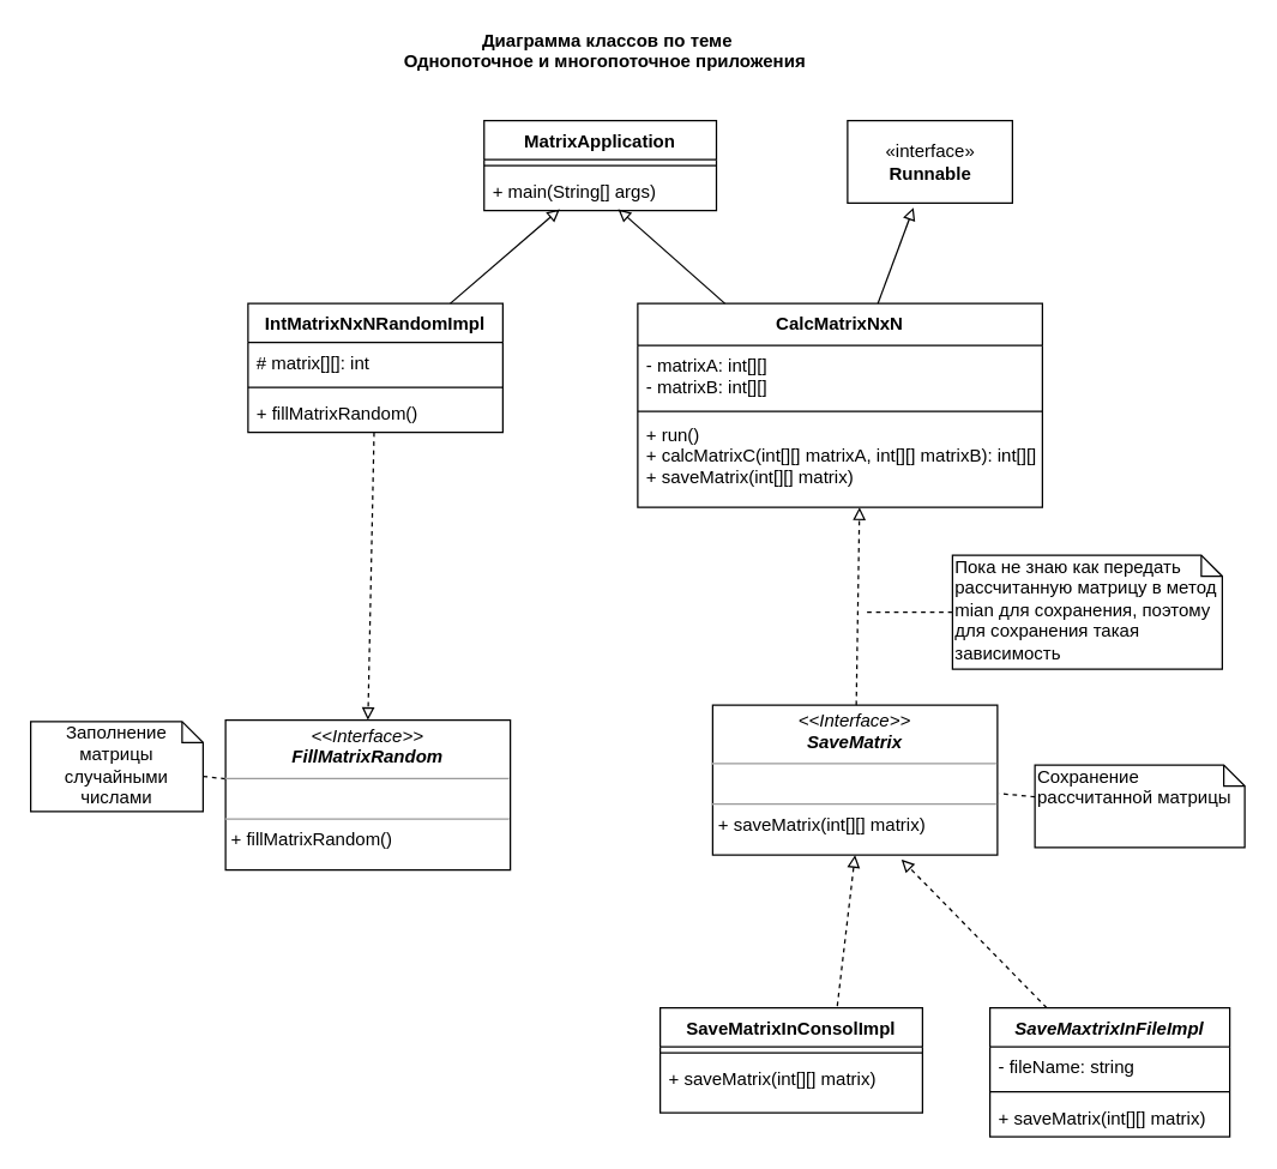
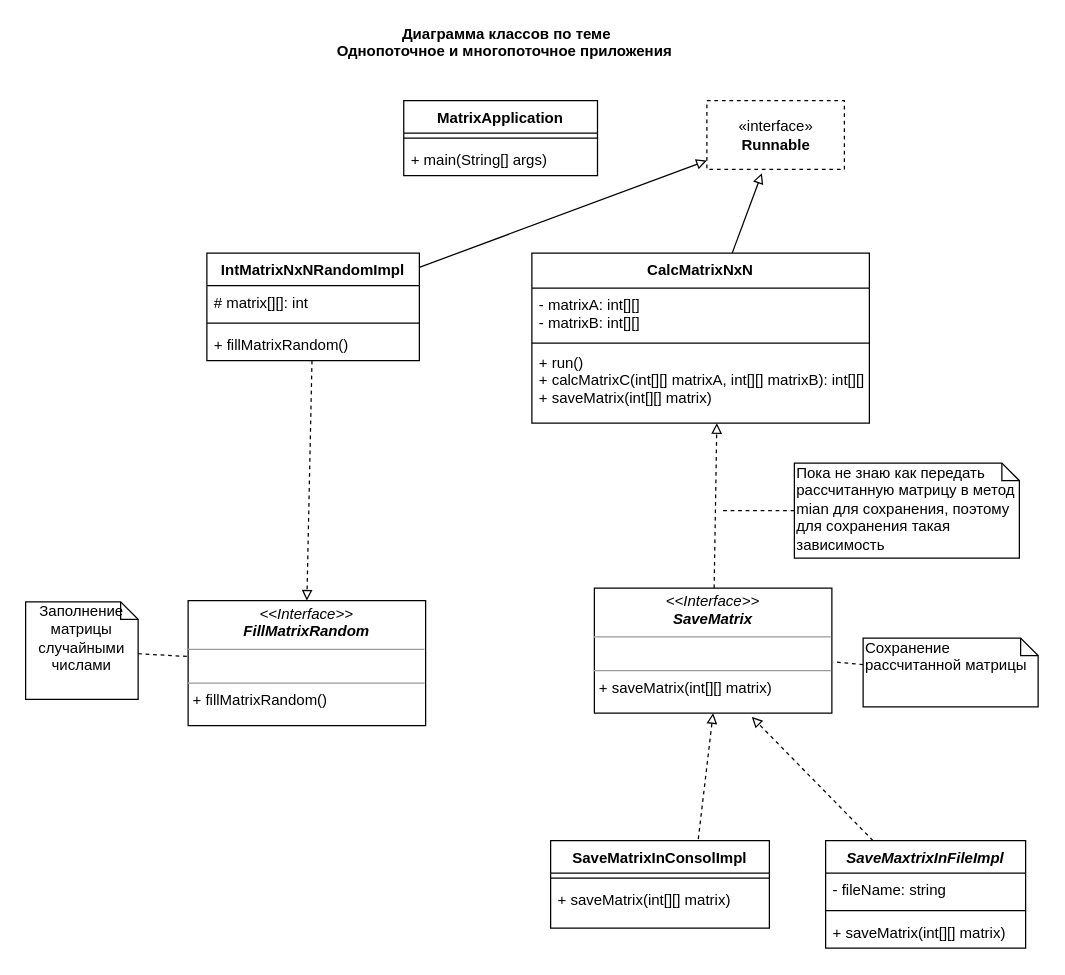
- <mxCell id="26" value="«interface»&lt;br&gt;&lt;b&gt;Runnable&lt;/b&gt;" style="html=1;fillColor=none;fontFamily=Helvetica;fontColor=#000000;" vertex="1" parent="1"><mxGeometry x="565" y="80" width="110" height="55" as="geometry" /></mxCell>
+ <mxCell id="26" value="«interface»&lt;br&gt;&lt;b&gt;Runnable&lt;/b&gt;" style="html=1;fillColor=none;fontFamily=Helvetica;fontColor=#000000;dashed=1;" vertex="1" parent="1"><mxGeometry x="565" y="80" width="110" height="55" as="geometry" /></mxCell>
- <mxCell id="15" value="" style="edgeStyle=none;rounded=0;orthogonalLoop=1;jettySize=auto;html=1;endArrow=block;endFill=0;fontFamily=Helvetica;fontColor=#000000;entryX=0.326;entryY=0.962;entryDx=0;entryDy=0;entryPerimeter=0;" edge="1" parent="1" source="16" target="31"><mxGeometry relative="1" as="geometry"><mxPoint x="290" y="330" as="targetPoint" /></mxGeometry></mxCell>
+ <mxCell id="15" value="" style="edgeStyle=none;rounded=0;orthogonalLoop=1;jettySize=auto;html=1;endArrow=block;endFill=0;fontFamily=Helvetica;fontColor=#000000;" edge="1" parent="1" source="16" target="26"><mxGeometry relative="1" as="geometry"><mxPoint x="290" y="330" as="targetPoint" /></mxGeometry></mxCell>
- <mxCell id="21" value="" style="edgeStyle=none;rounded=0;orthogonalLoop=1;jettySize=auto;html=1;endArrow=block;endFill=0;fontFamily=Helvetica;fontColor=#000000;entryX=0.577;entryY=0.962;entryDx=0;entryDy=0;entryPerimeter=0;" edge="1" parent="1" source="22" target="31"><mxGeometry relative="1" as="geometry"><mxPoint x="510" y="132" as="targetPoint" /></mxGeometry></mxCell>
- <mxCell id="8" value="&lt;div&gt;&lt;span&gt;Заполнение матрицы случайными числами&lt;/span&gt;&lt;/div&gt;" style="shape=note;whiteSpace=wrap;html=1;size=14;verticalAlign=top;align=center;spacingTop=-6;fillColor=none;fontFamily=Helvetica;fontColor=#000000;" vertex="1" parent="1"><mxGeometry x="20" y="481" width="115" height="60" as="geometry" /></mxCell>
+ <mxCell id="8" value="&lt;div&gt;&lt;span&gt;Заполнение матрицы случайными числами&lt;/span&gt;&lt;/div&gt;" style="shape=note;whiteSpace=wrap;html=1;size=14;verticalAlign=top;align=center;spacingTop=-6;fillColor=none;fontFamily=Helvetica;fontColor=#000000;" vertex="1" parent="1"><mxGeometry x="20" y="481" width="90" height="78" as="geometry" /></mxCell>
